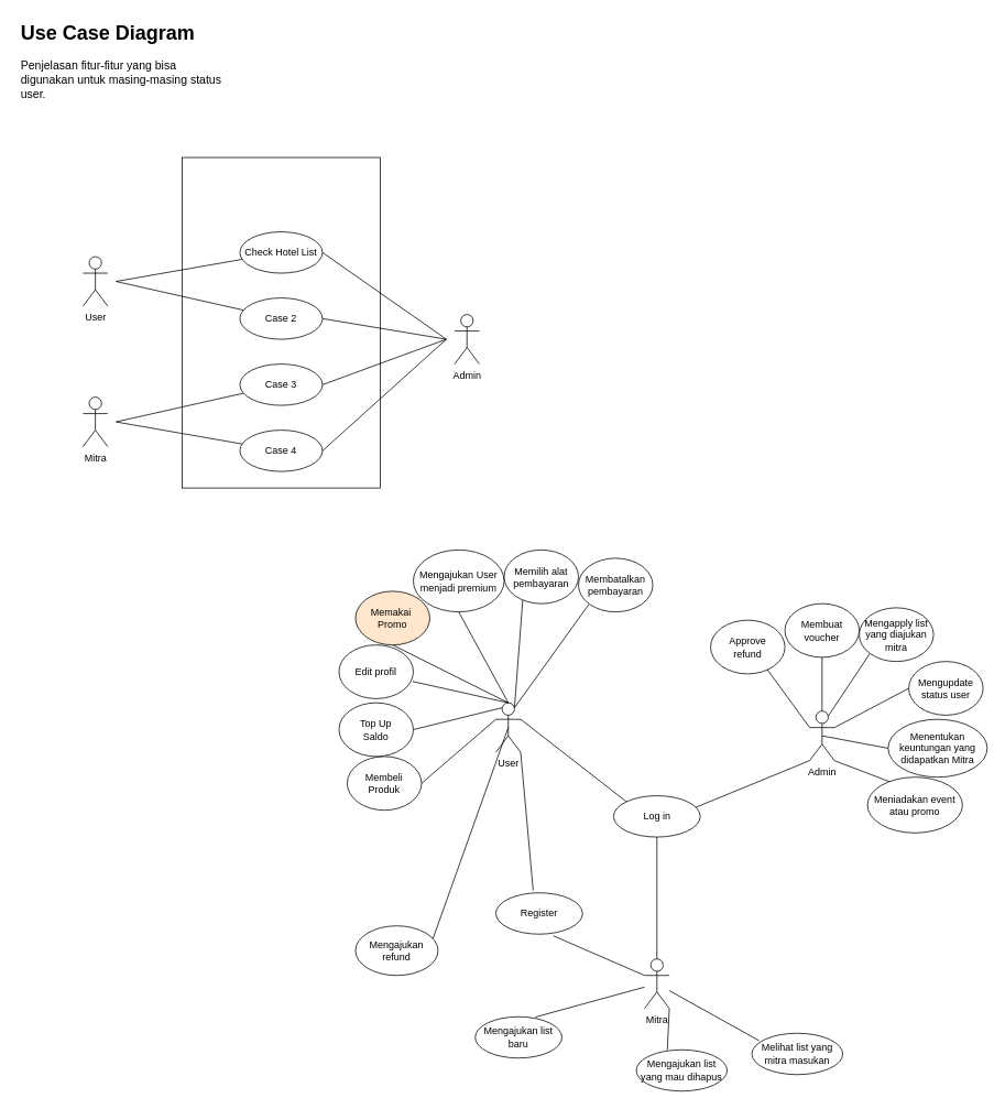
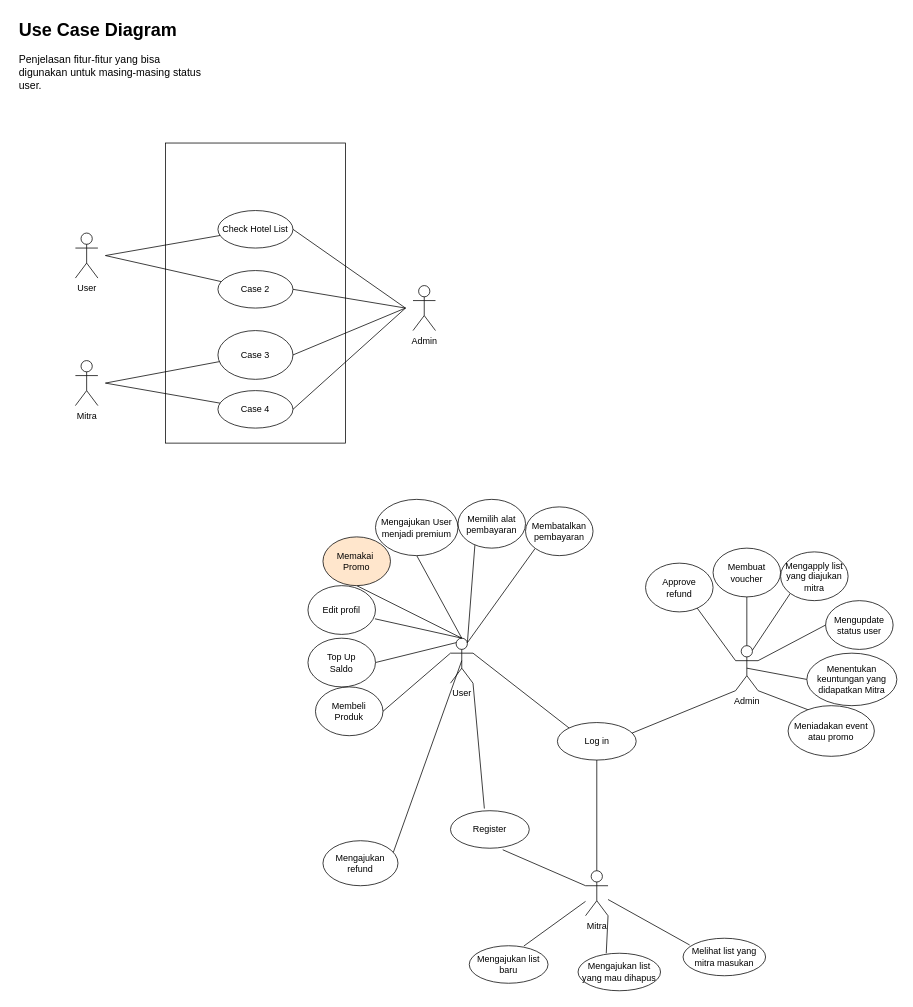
- <mxCell id="15" value="Case 3" style="ellipse;whiteSpace=wrap;html=1;" parent="1" vertex="1"><mxGeometry x="290" y="440" width="100" height="50" as="geometry" /></mxCell>
+ <mxCell id="15" value="Case 3" style="ellipse;whiteSpace=wrap;html=1;" parent="1" vertex="1"><mxGeometry x="290" y="440" width="100" height="65" as="geometry" /></mxCell>
- <mxCell id="42" value="Mengajukan list baru" style="ellipse;whiteSpace=wrap;html=1;" parent="1" vertex="1"><mxGeometry x="575" y="1230" width="105" height="50" as="geometry" /></mxCell>
+ <mxCell id="42" value="Mengajukan list baru" style="ellipse;whiteSpace=wrap;html=1;" parent="1" vertex="1"><mxGeometry x="625" y="1260" width="105" height="50" as="geometry" /></mxCell>
